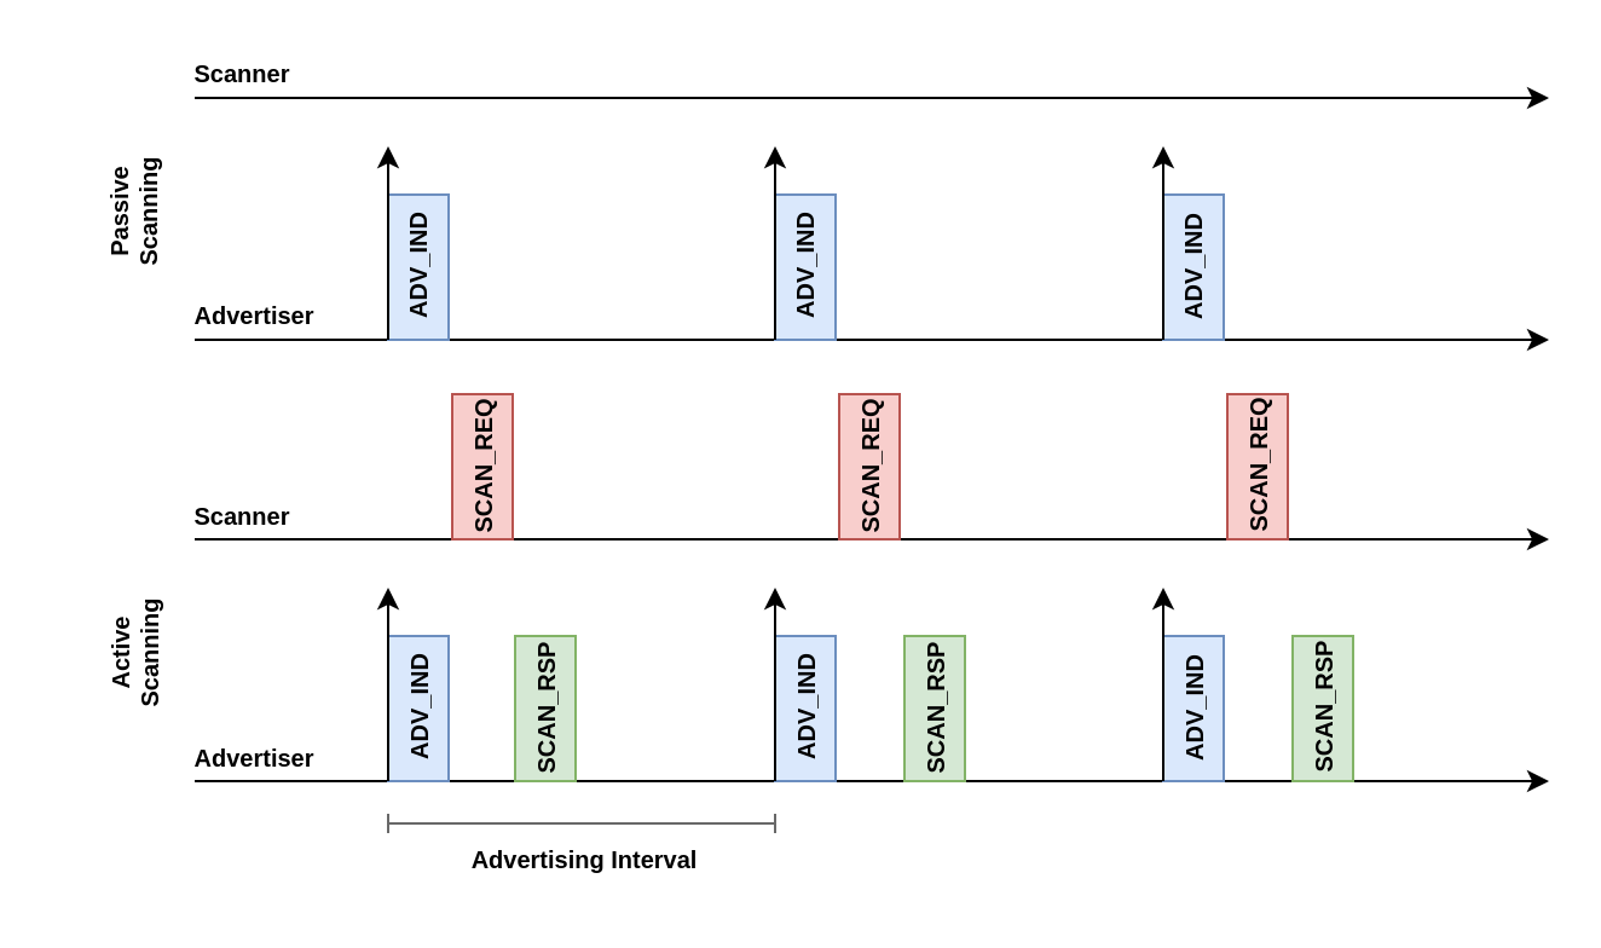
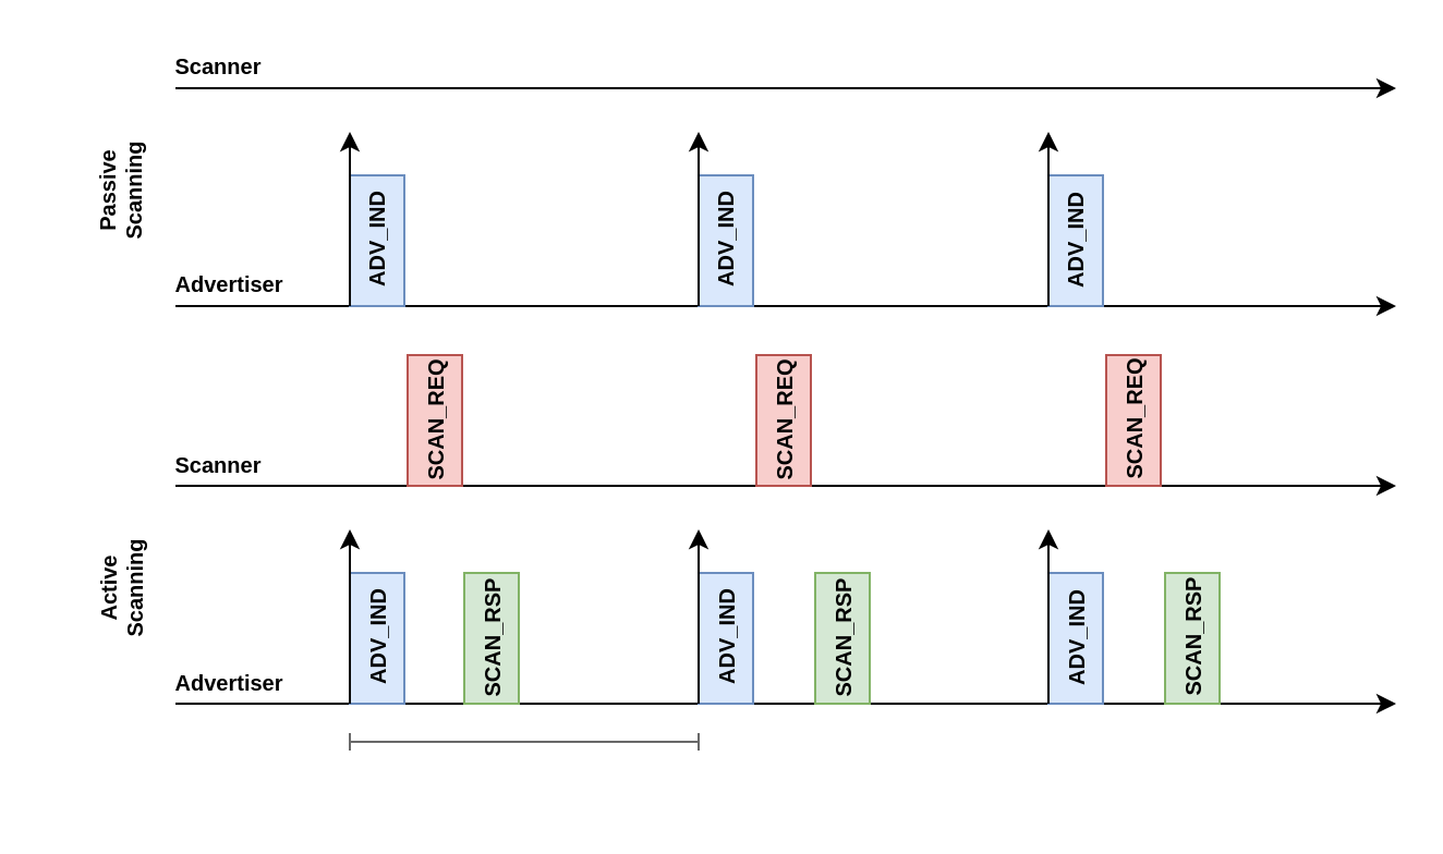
- <mxCell id="29" value="&lt;b&gt;Advertising Interval&lt;/b&gt;" style="text;html=1;strokeColor=none;fillColor=none;align=center;verticalAlign=middle;whiteSpace=wrap;rounded=0;fontSize=10;" vertex="1" parent="1"><mxGeometry x="189" y="340" width="105" height="30" as="geometry" /></mxCell>
